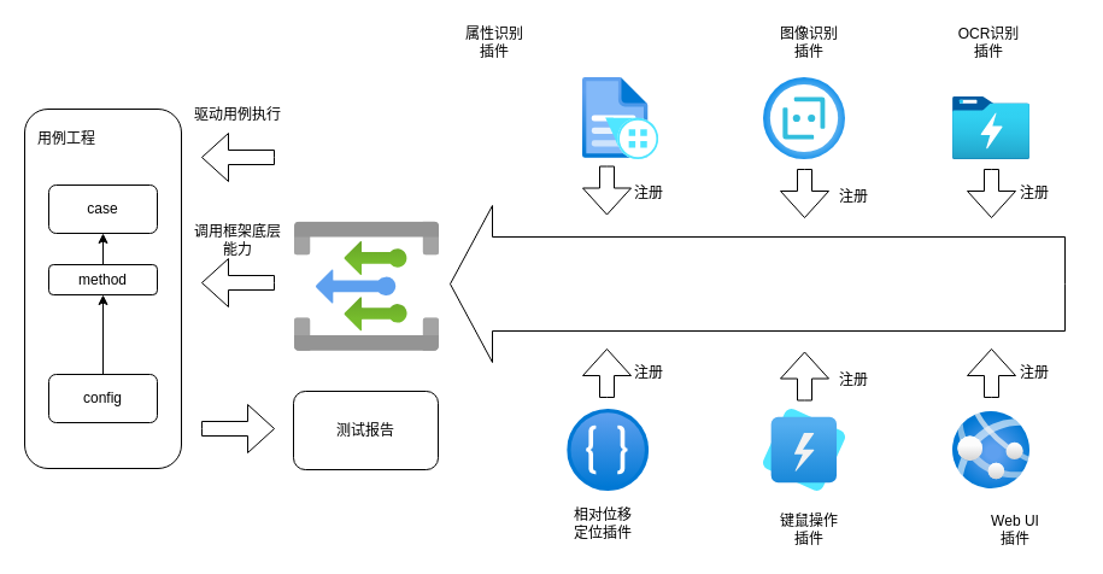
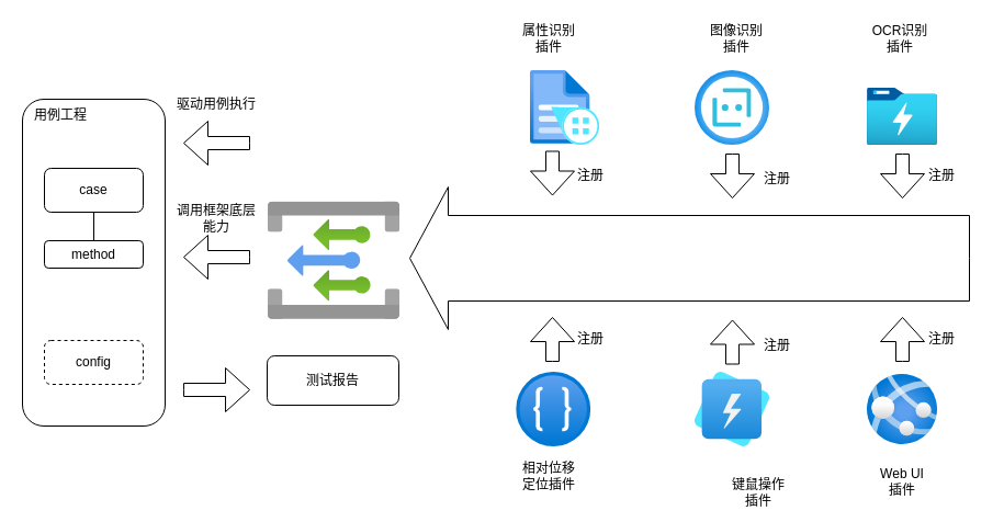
- <mxCell id="16" value="属性识别插件" style="text;html=1;align=center;verticalAlign=middle;whiteSpace=wrap;rounded=0;" vertex="1" parent="1"><mxGeometry x="380.2" y="20" width="60" height="30" as="geometry" /></mxCell>
+ <mxCell id="16" value="属性识别插件" style="text;html=1;align=center;verticalAlign=middle;whiteSpace=wrap;rounded=0;" vertex="1" parent="1"><mxGeometry x="470.2" y="20" width="60" height="30" as="geometry" /></mxCell>
- <mxCell id="30" value="用例工程" style="text;html=1;align=center;verticalAlign=middle;whiteSpace=wrap;rounded=0;" vertex="1" parent="1"><mxGeometry x="25" y="100" width="60" height="30" as="geometry" /></mxCell>
+ <mxCell id="30" value="用例工程" style="text;html=1;align=center;verticalAlign=middle;whiteSpace=wrap;rounded=0;" vertex="1" parent="1"><mxGeometry x="25" y="90" width="60" height="30" as="geometry" /></mxCell>
- <mxCell id="26" style="edgeStyle=orthogonalEdgeStyle;rounded=0;orthogonalLoop=1;jettySize=auto;html=1;exitX=0.5;exitY=0;exitDx=0;exitDy=0;" edge="1" parent="1" source="27" target="25"><mxGeometry relative="1" as="geometry" /></mxCell>
+ <mxCell id="26" style="edgeStyle=orthogonalEdgeStyle;rounded=0;orthogonalLoop=1;jettySize=auto;html=1;exitX=0.5;exitY=0;exitDx=0;exitDy=0;endArrow=none;" edge="1" parent="1" source="27" target="25"><mxGeometry relative="1" as="geometry" /></mxCell>
- <mxCell id="28" value="" style="edgeStyle=orthogonalEdgeStyle;rounded=0;orthogonalLoop=1;jettySize=auto;html=1;" edge="1" parent="1" source="29" target="27"><mxGeometry relative="1" as="geometry" /></mxCell>
- <mxCell id="29" value="config" style="rounded=1;whiteSpace=wrap;html=1;" vertex="1" parent="1"><mxGeometry x="40" y="310" width="90" height="40" as="geometry" /></mxCell>
+ <mxCell id="29" value="config" style="rounded=1;whiteSpace=wrap;html=1;dashed=1;" vertex="1" parent="1"><mxGeometry x="40" y="310" width="90" height="40" as="geometry" /></mxCell>
- <mxCell id="39" value="测试报告" style="rounded=1;whiteSpace=wrap;html=1;" vertex="1" parent="1"><mxGeometry x="243" y="324" width="120" height="65" as="geometry" /></mxCell>
+ <mxCell id="39" value="测试报告" style="rounded=1;whiteSpace=wrap;html=1;" vertex="1" parent="1"><mxGeometry x="243" y="324" width="120" height="45" as="geometry" /></mxCell>
- <mxCell id="20" value="键鼠操作插件" style="text;html=1;align=center;verticalAlign=middle;whiteSpace=wrap;rounded=0;" vertex="1" parent="1"><mxGeometry x="641" y="424" width="60" height="30" as="geometry" /></mxCell>
+ <mxCell id="20" value="键鼠操作插件" style="text;html=1;align=center;verticalAlign=middle;whiteSpace=wrap;rounded=0;" vertex="1" parent="1"><mxGeometry x="661" y="434" width="60" height="30" as="geometry" /></mxCell>
- <mxCell id="21" value="Web UI&lt;div&gt;插件&lt;/div&gt;" style="text;html=1;align=center;verticalAlign=middle;whiteSpace=wrap;rounded=0;" vertex="1" parent="1"><mxGeometry x="812" y="424" width="60" height="30" as="geometry" /></mxCell>
+ <mxCell id="21" value="Web UI&lt;div&gt;插件&lt;/div&gt;" style="text;html=1;align=center;verticalAlign=middle;whiteSpace=wrap;rounded=0;" vertex="1" parent="1"><mxGeometry x="792" y="424" width="60" height="30" as="geometry" /></mxCell>
